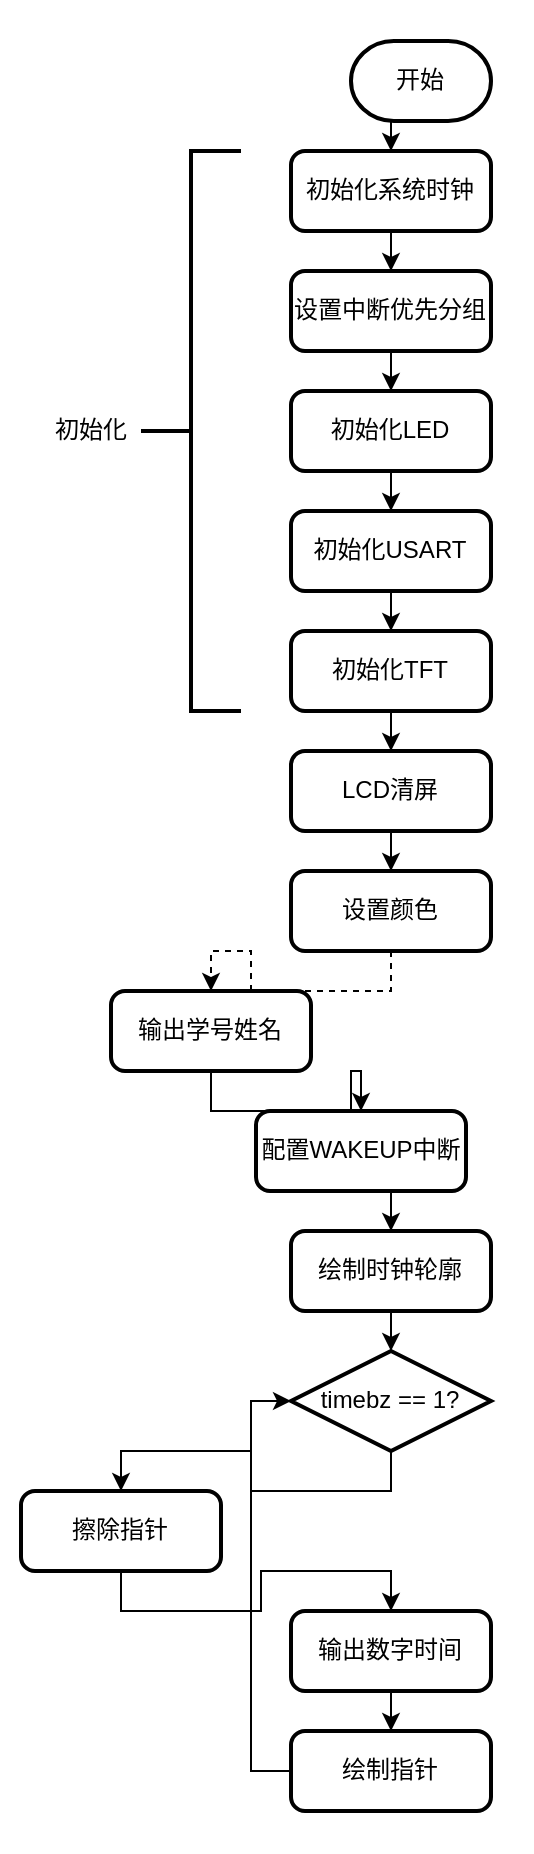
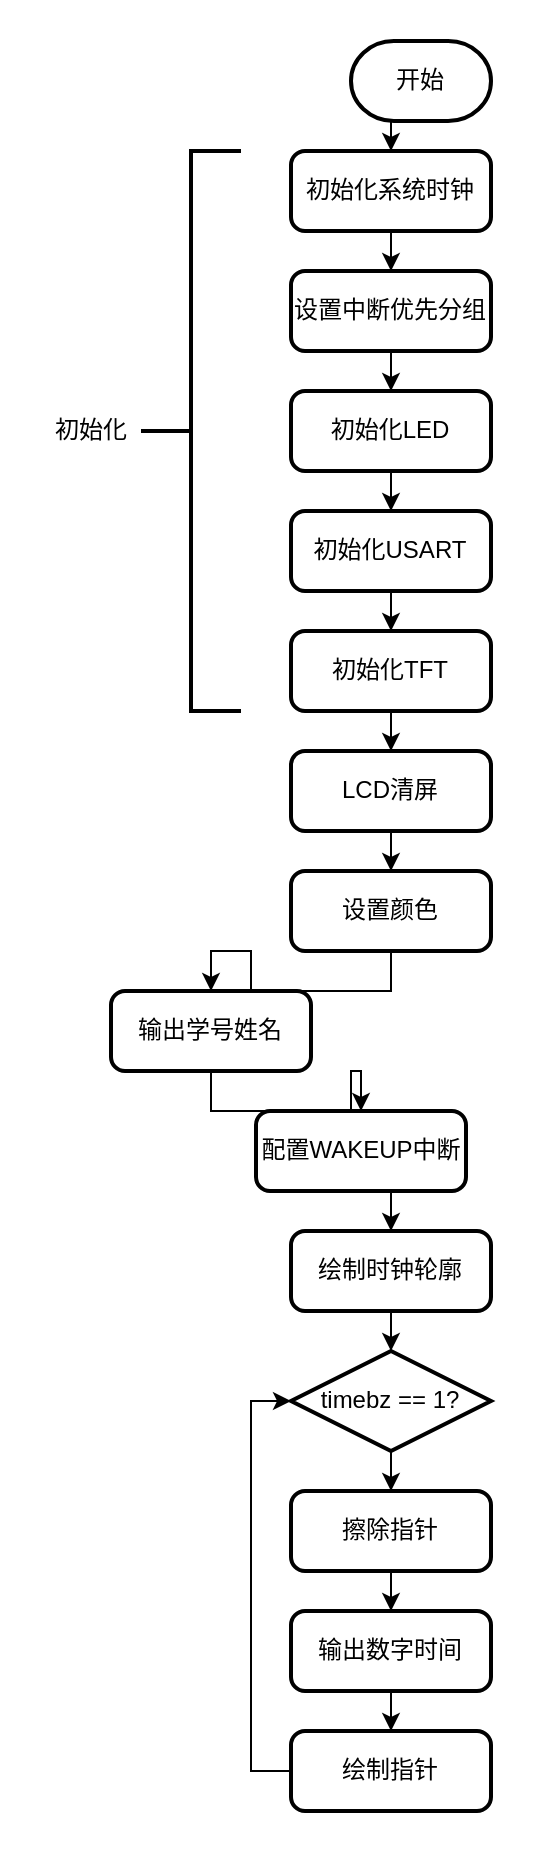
- <mxCell id="18" style="edgeStyle=orthogonalEdgeStyle;rounded=0;orthogonalLoop=1;jettySize=auto;html=1;exitX=0.5;exitY=1;exitDx=0;exitDy=0;entryX=0.5;entryY=0;entryDx=0;entryDy=0;dashed=1;" edge="1" parent="1" source="19" target="21"><mxGeometry relative="1" as="geometry" /></mxCell>
+ <mxCell id="18" style="edgeStyle=orthogonalEdgeStyle;rounded=0;orthogonalLoop=1;jettySize=auto;html=1;exitX=0.5;exitY=1;exitDx=0;exitDy=0;entryX=0.5;entryY=0;entryDx=0;entryDy=0;" edge="1" parent="1" source="19" target="21"><mxGeometry relative="1" as="geometry" /></mxCell>
- <mxCell id="29" value="擦除指针" style="rounded=1;whiteSpace=wrap;html=1;absoluteArcSize=1;arcSize=14;strokeWidth=2;" vertex="1" parent="1"><mxGeometry x="10" y="745" width="100" height="40" as="geometry" /></mxCell>
+ <mxCell id="29" value="擦除指针" style="rounded=1;whiteSpace=wrap;html=1;absoluteArcSize=1;arcSize=14;strokeWidth=2;" vertex="1" parent="1"><mxGeometry x="145" y="745" width="100" height="40" as="geometry" /></mxCell>
